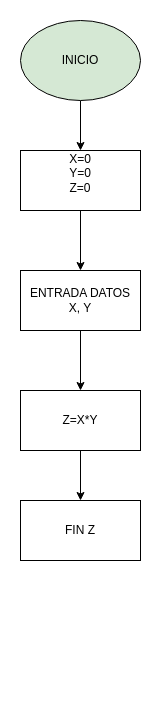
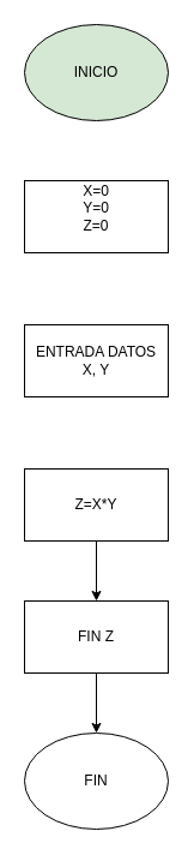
- <mxCell id="2" style="edgeStyle=orthogonalEdgeStyle;rounded=0;orthogonalLoop=1;jettySize=auto;html=1;exitX=0.5;exitY=1;exitDx=0;exitDy=0;entryX=0.5;entryY=0;entryDx=0;entryDy=0;" edge="1" parent="1" source="3" target="5"><mxGeometry relative="1" as="geometry" /></mxCell>
- <mxCell id="4" style="edgeStyle=orthogonalEdgeStyle;rounded=0;orthogonalLoop=1;jettySize=auto;html=1;exitX=0.5;exitY=1;exitDx=0;exitDy=0;entryX=0.5;entryY=0;entryDx=0;entryDy=0;" edge="1" parent="1" source="5" target="7"><mxGeometry relative="1" as="geometry" /></mxCell>
- <mxCell id="6" style="edgeStyle=orthogonalEdgeStyle;rounded=0;orthogonalLoop=1;jettySize=auto;html=1;exitX=0.5;exitY=1;exitDx=0;exitDy=0;entryX=0.5;entryY=0;entryDx=0;entryDy=0;" edge="1" parent="1" source="7" target="9"><mxGeometry relative="1" as="geometry" /></mxCell>
+ <mxCell id="10" style="edgeStyle=orthogonalEdgeStyle;rounded=0;orthogonalLoop=1;jettySize=auto;html=1;exitX=0.5;exitY=1;exitDx=0;exitDy=0;entryX=0.5;entryY=0;entryDx=0;entryDy=0;" edge="1" parent="1" source="11" target="12"><mxGeometry relative="1" as="geometry" /></mxCell>
+ <mxCell id="12" value="FIN" style="ellipse;whiteSpace=wrap;html=1;" vertex="1" parent="1"><mxGeometry x="20" y="610" width="120" height="80" as="geometry" /></mxCell>
